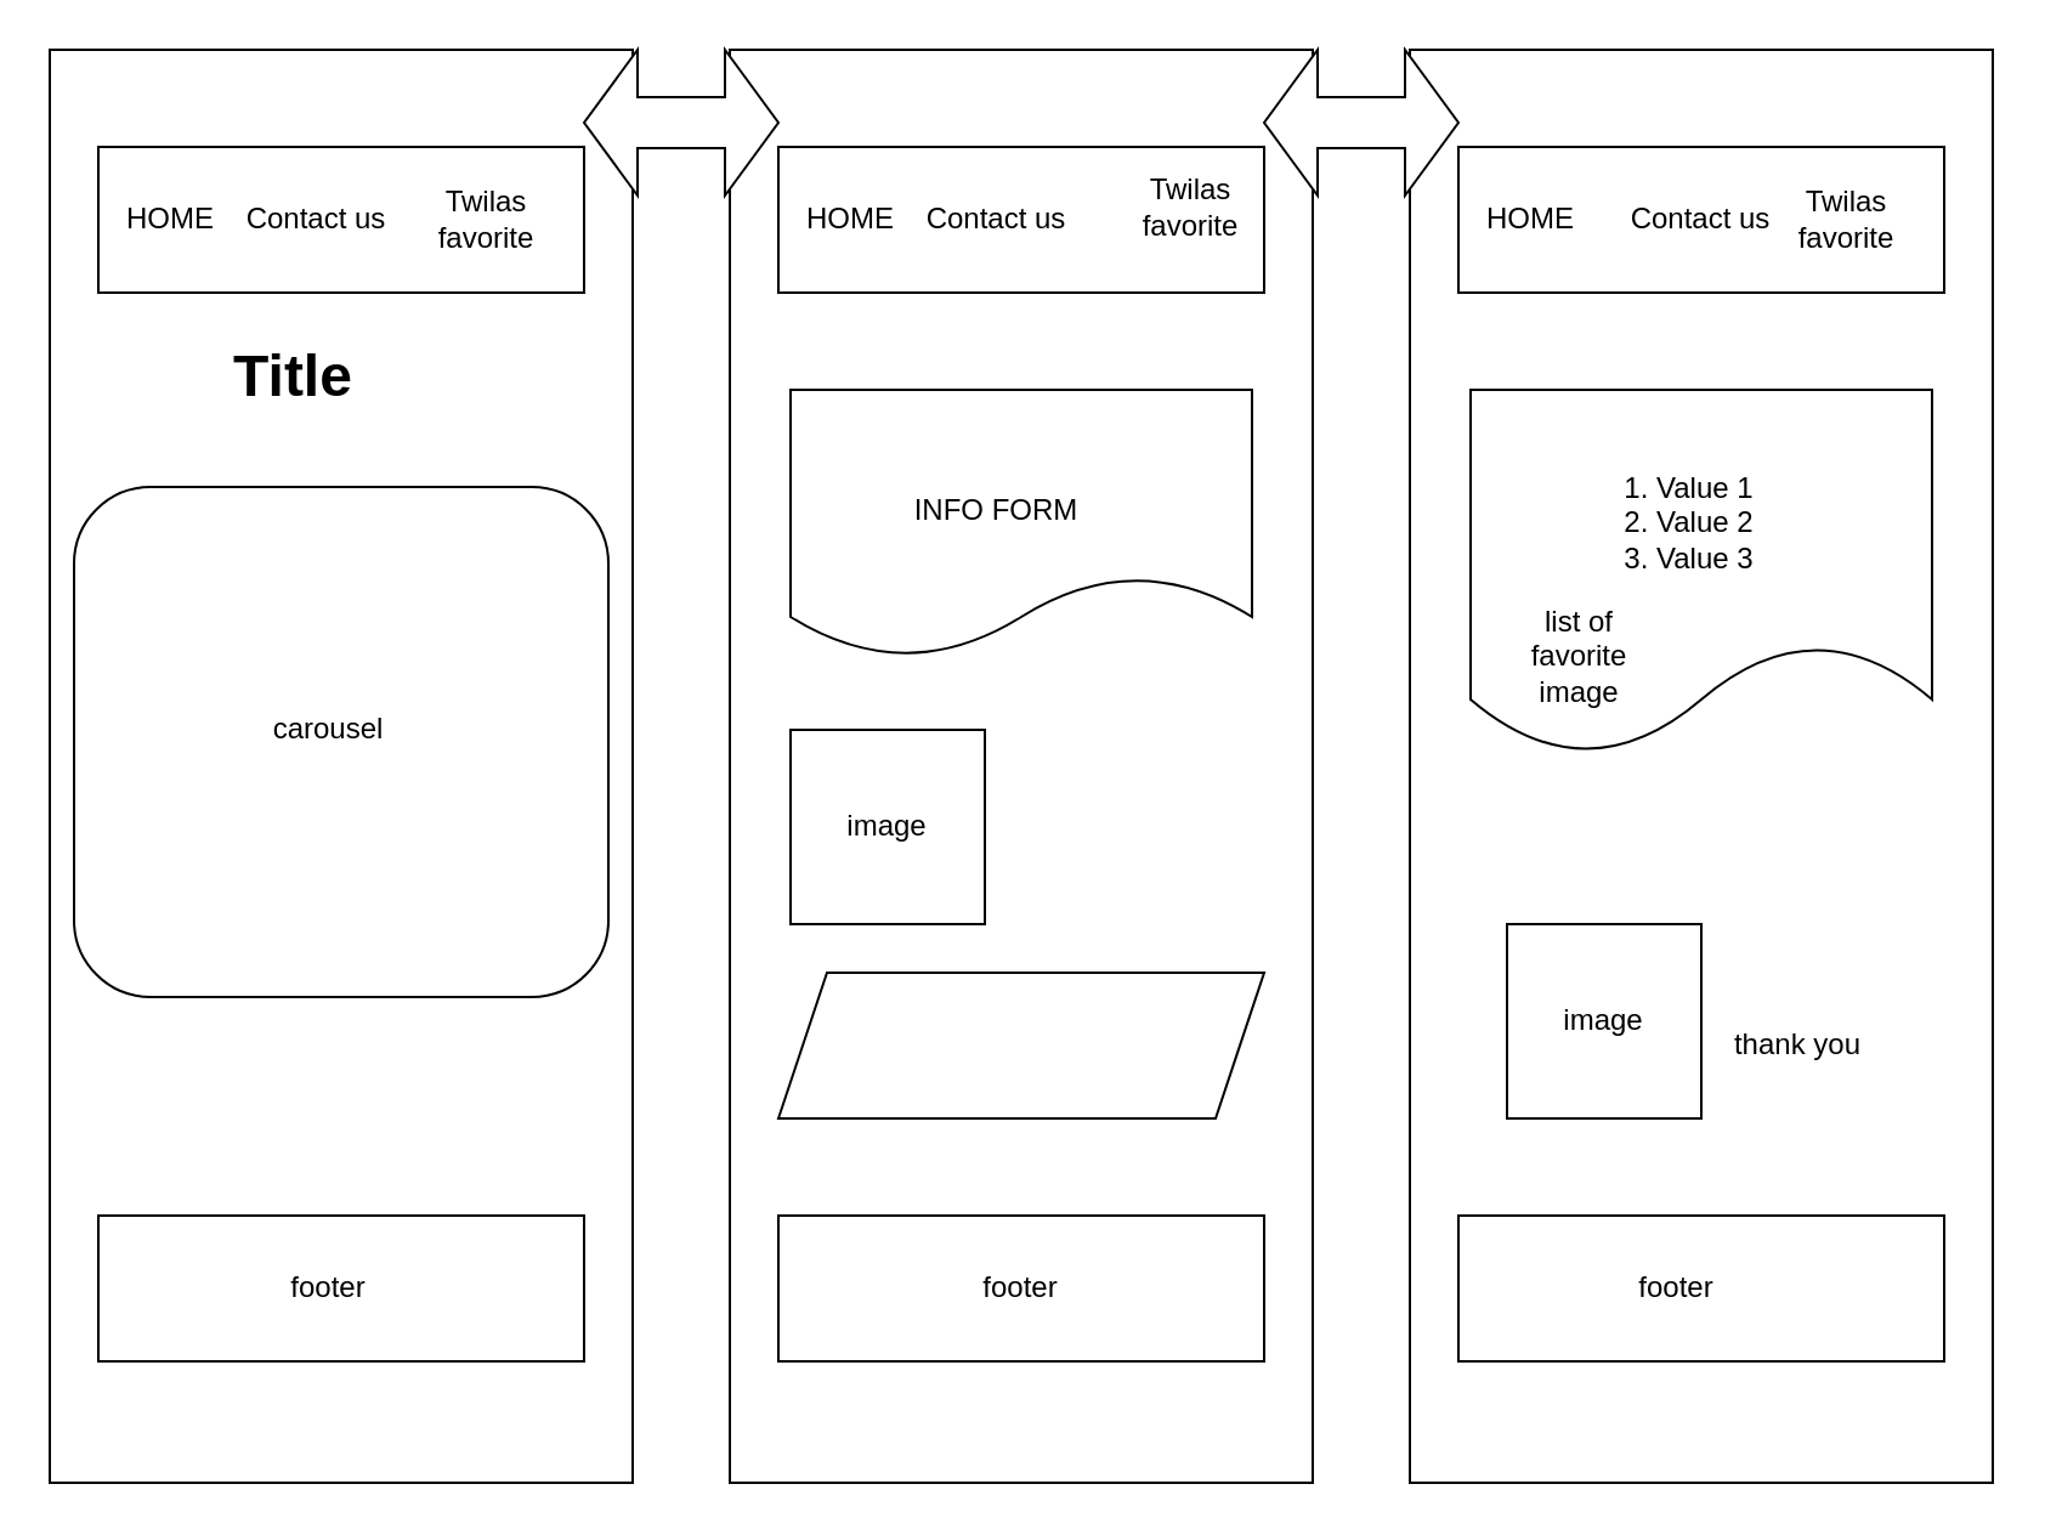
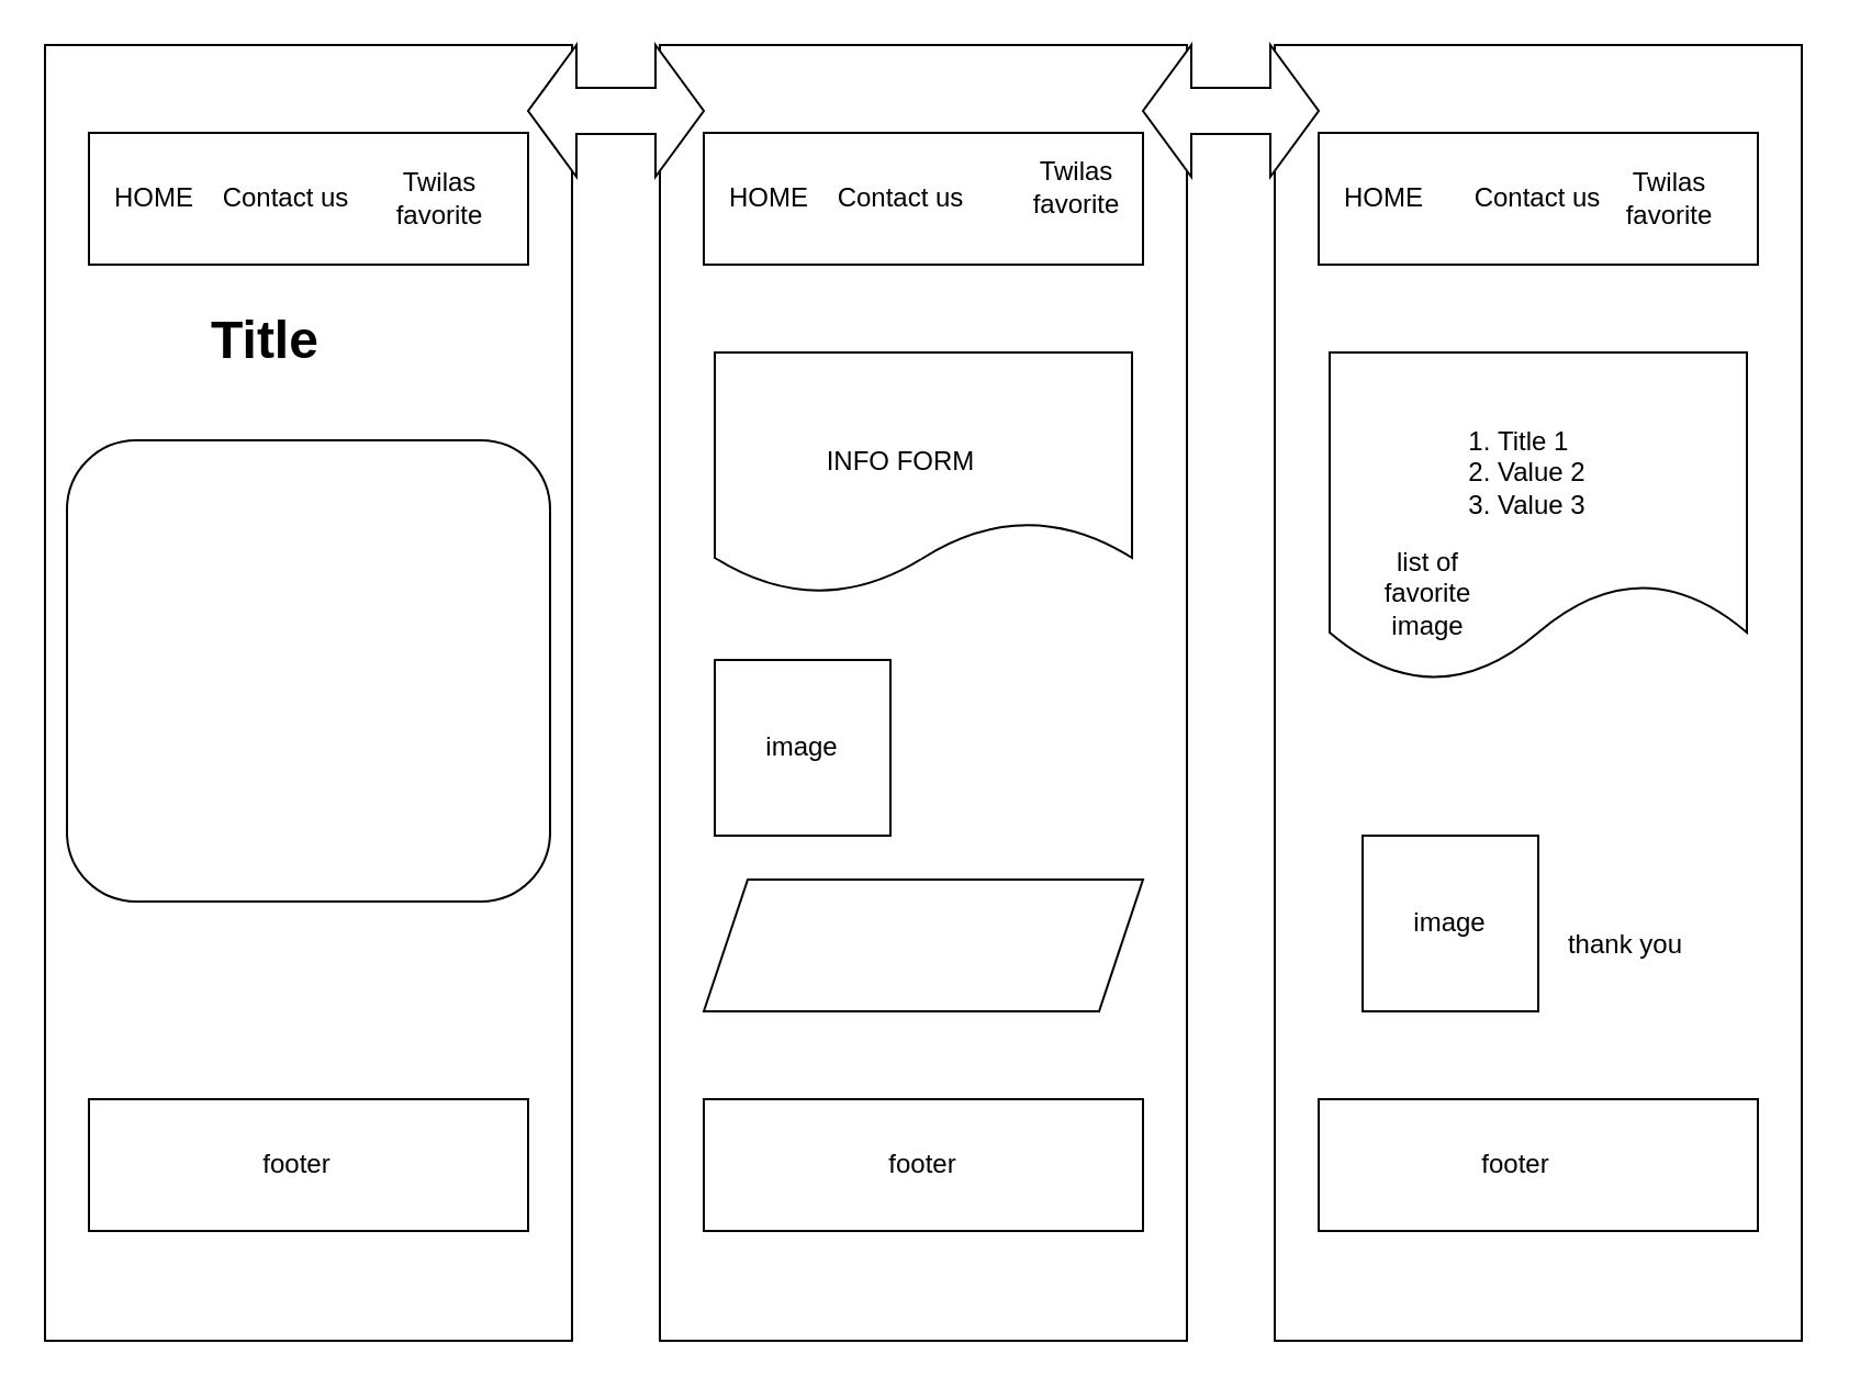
- <mxCell id="22" value="&lt;ol&gt;&lt;li&gt;Value 1&lt;/li&gt;&lt;li&gt;Value 2&lt;/li&gt;&lt;li&gt;Value 3&lt;/li&gt;&lt;/ol&gt;" style="text;strokeColor=none;fillColor=none;html=1;whiteSpace=wrap;verticalAlign=middle;overflow=hidden;" vertex="1" parent="1"><mxGeometry x="640" y="175" width="100" height="80" as="geometry" /></mxCell>
+ <mxCell id="22" value="&lt;ol&gt;&lt;li&gt;Title 1&lt;/li&gt;&lt;li&gt;Value 2&lt;/li&gt;&lt;li&gt;Value 3&lt;/li&gt;&lt;/ol&gt;" style="text;strokeColor=none;fillColor=none;html=1;whiteSpace=wrap;verticalAlign=middle;overflow=hidden;" vertex="1" parent="1"><mxGeometry x="640" y="175" width="100" height="80" as="geometry" /></mxCell>
- <mxCell id="32" value="carousel" style="text;html=1;whiteSpace=wrap;strokeColor=none;fillColor=none;align=center;verticalAlign=middle;rounded=0;" vertex="1" parent="1"><mxGeometry x="60" y="260" width="150" height="80" as="geometry" /></mxCell>
